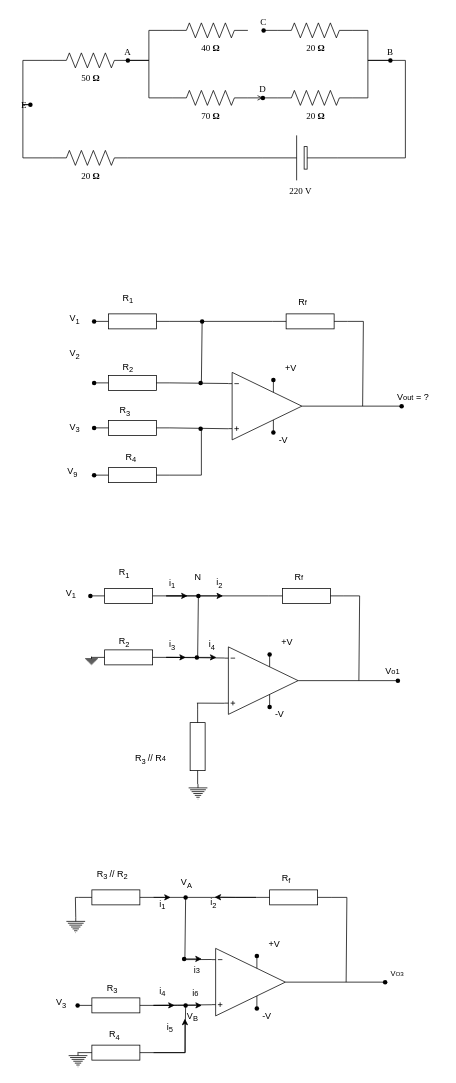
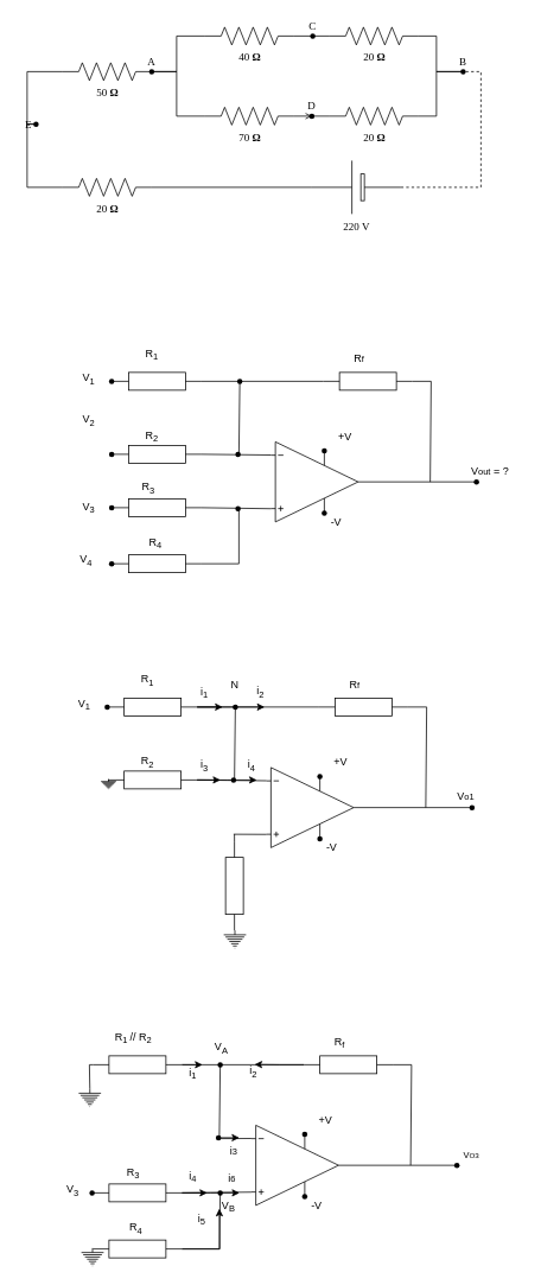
+ <mxCell id="20" value="" style="edgeStyle=orthogonalEdgeStyle;rounded=0;html=1;exitX=1;exitY=0.5;exitPerimeter=0;entryPerimeter=0;labelBackgroundColor=none;startArrow=none;startFill=0;startSize=5;endArrow=none;endFill=0;endSize=5;jettySize=auto;orthogonalLoop=1;strokeWidth=1;fontFamily=Verdana;fontSize=12;" parent="1" source="3" target="19" edge="1"><mxGeometry relative="1" as="geometry"><mxPoint x="330" y="40" as="sourcePoint" /><mxPoint x="370" y="40" as="targetPoint" /></mxGeometry></mxCell>
- <mxCell id="16" style="edgeStyle=orthogonalEdgeStyle;rounded=0;html=1;exitX=0;exitY=0.5;exitPerimeter=0;labelBackgroundColor=none;startArrow=none;startFill=0;startSize=5;endArrow=none;endFill=0;endSize=5;jettySize=auto;orthogonalLoop=1;strokeWidth=1;fontFamily=Verdana;fontSize=12" parent="1" source="17" target="18" edge="1"><mxGeometry relative="1" as="geometry"><mxPoint x="520" y="80" as="targetPoint" /><Array as="points"><mxPoint x="540" y="210" /><mxPoint x="540" y="80" /></Array></mxGeometry></mxCell>
+ <mxCell id="16" style="edgeStyle=orthogonalEdgeStyle;rounded=0;html=1;exitX=0;exitY=0.5;exitPerimeter=0;labelBackgroundColor=none;startArrow=none;startFill=0;startSize=5;endArrow=none;endFill=0;endSize=5;jettySize=auto;orthogonalLoop=1;strokeWidth=1;fontFamily=Verdana;fontSize=12;dashed=1;" parent="1" source="17" target="18" edge="1"><mxGeometry relative="1" as="geometry"><mxPoint x="520" y="80" as="targetPoint" /><Array as="points"><mxPoint x="540" y="210" /><mxPoint x="540" y="80" /></Array></mxGeometry></mxCell>
- <mxCell id="52" value="V&lt;sub&gt;9&lt;/sub&gt;" style="text;html=1;align=center;verticalAlign=middle;resizable=0;points=[];autosize=1;strokeColor=none;fillColor=none;" vertex="1" parent="1"><mxGeometry x="80" y="614" width="32" height="30" as="geometry" /></mxCell>
+ <mxCell id="52" value="V&lt;sub&gt;4&lt;/sub&gt;" style="text;html=1;align=center;verticalAlign=middle;resizable=0;points=[];autosize=1;strokeColor=none;fillColor=none;" vertex="1" parent="1"><mxGeometry x="80" y="614" width="32" height="30" as="geometry" /></mxCell>
- <mxCell id="136" value="R&lt;sub&gt;3&amp;nbsp;&lt;/sub&gt;// R&lt;span style=&quot;font-size: 10px;&quot;&gt;4&lt;/span&gt;" style="text;html=1;align=center;verticalAlign=middle;resizable=0;points=[];autosize=1;strokeColor=none;fillColor=none;" vertex="1" parent="1"><mxGeometry x="170" y="997" width="59" height="30" as="geometry" /></mxCell>
- <mxCell id="78" value="R&lt;sub&gt;3 &lt;/sub&gt;// R&lt;sub&gt;2&lt;/sub&gt;" style="text;html=1;align=center;verticalAlign=middle;resizable=0;points=[];autosize=1;strokeColor=none;fillColor=none;" vertex="1" parent="1"><mxGeometry x="119" y="1151" width="59" height="30" as="geometry" /></mxCell>
+ <mxCell id="78" value="R&lt;sub&gt;1 &lt;/sub&gt;// R&lt;sub&gt;2&lt;/sub&gt;" style="text;html=1;align=center;verticalAlign=middle;resizable=0;points=[];autosize=1;strokeColor=none;fillColor=none;" vertex="1" parent="1"><mxGeometry x="119" y="1151" width="59" height="30" as="geometry" /></mxCell>
